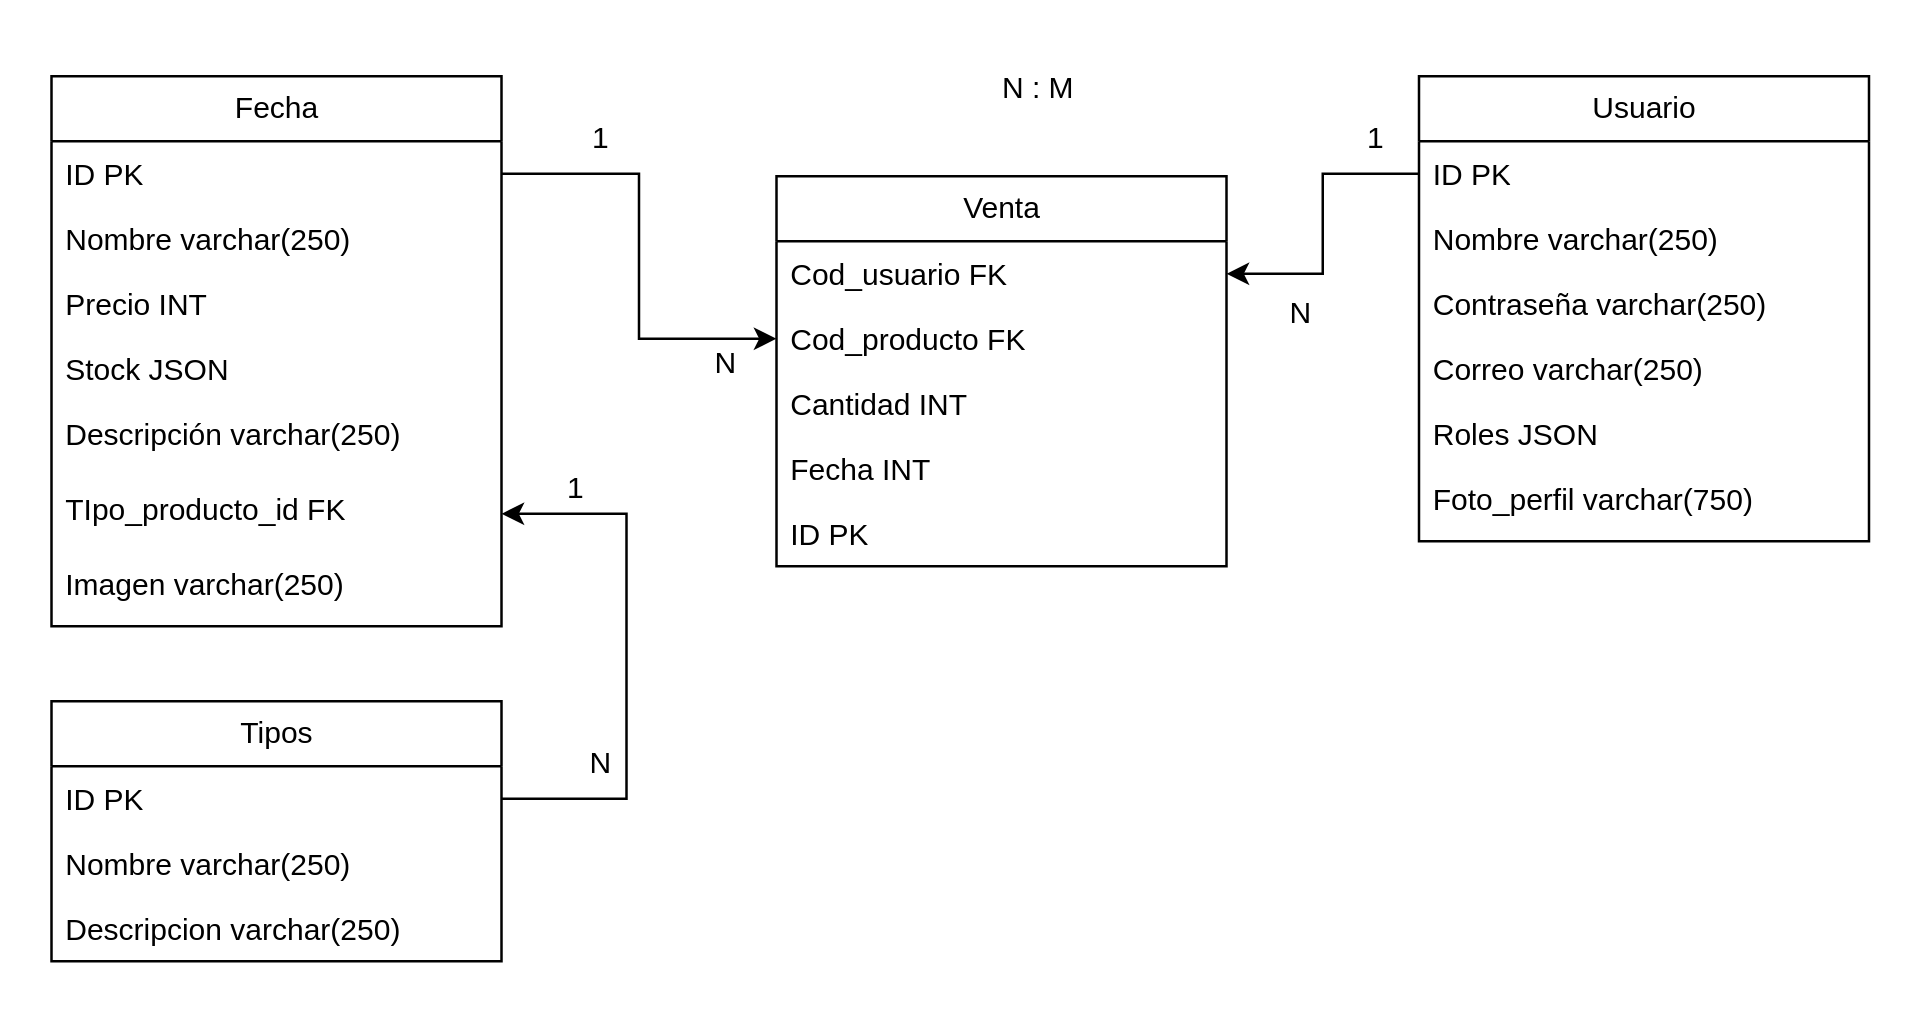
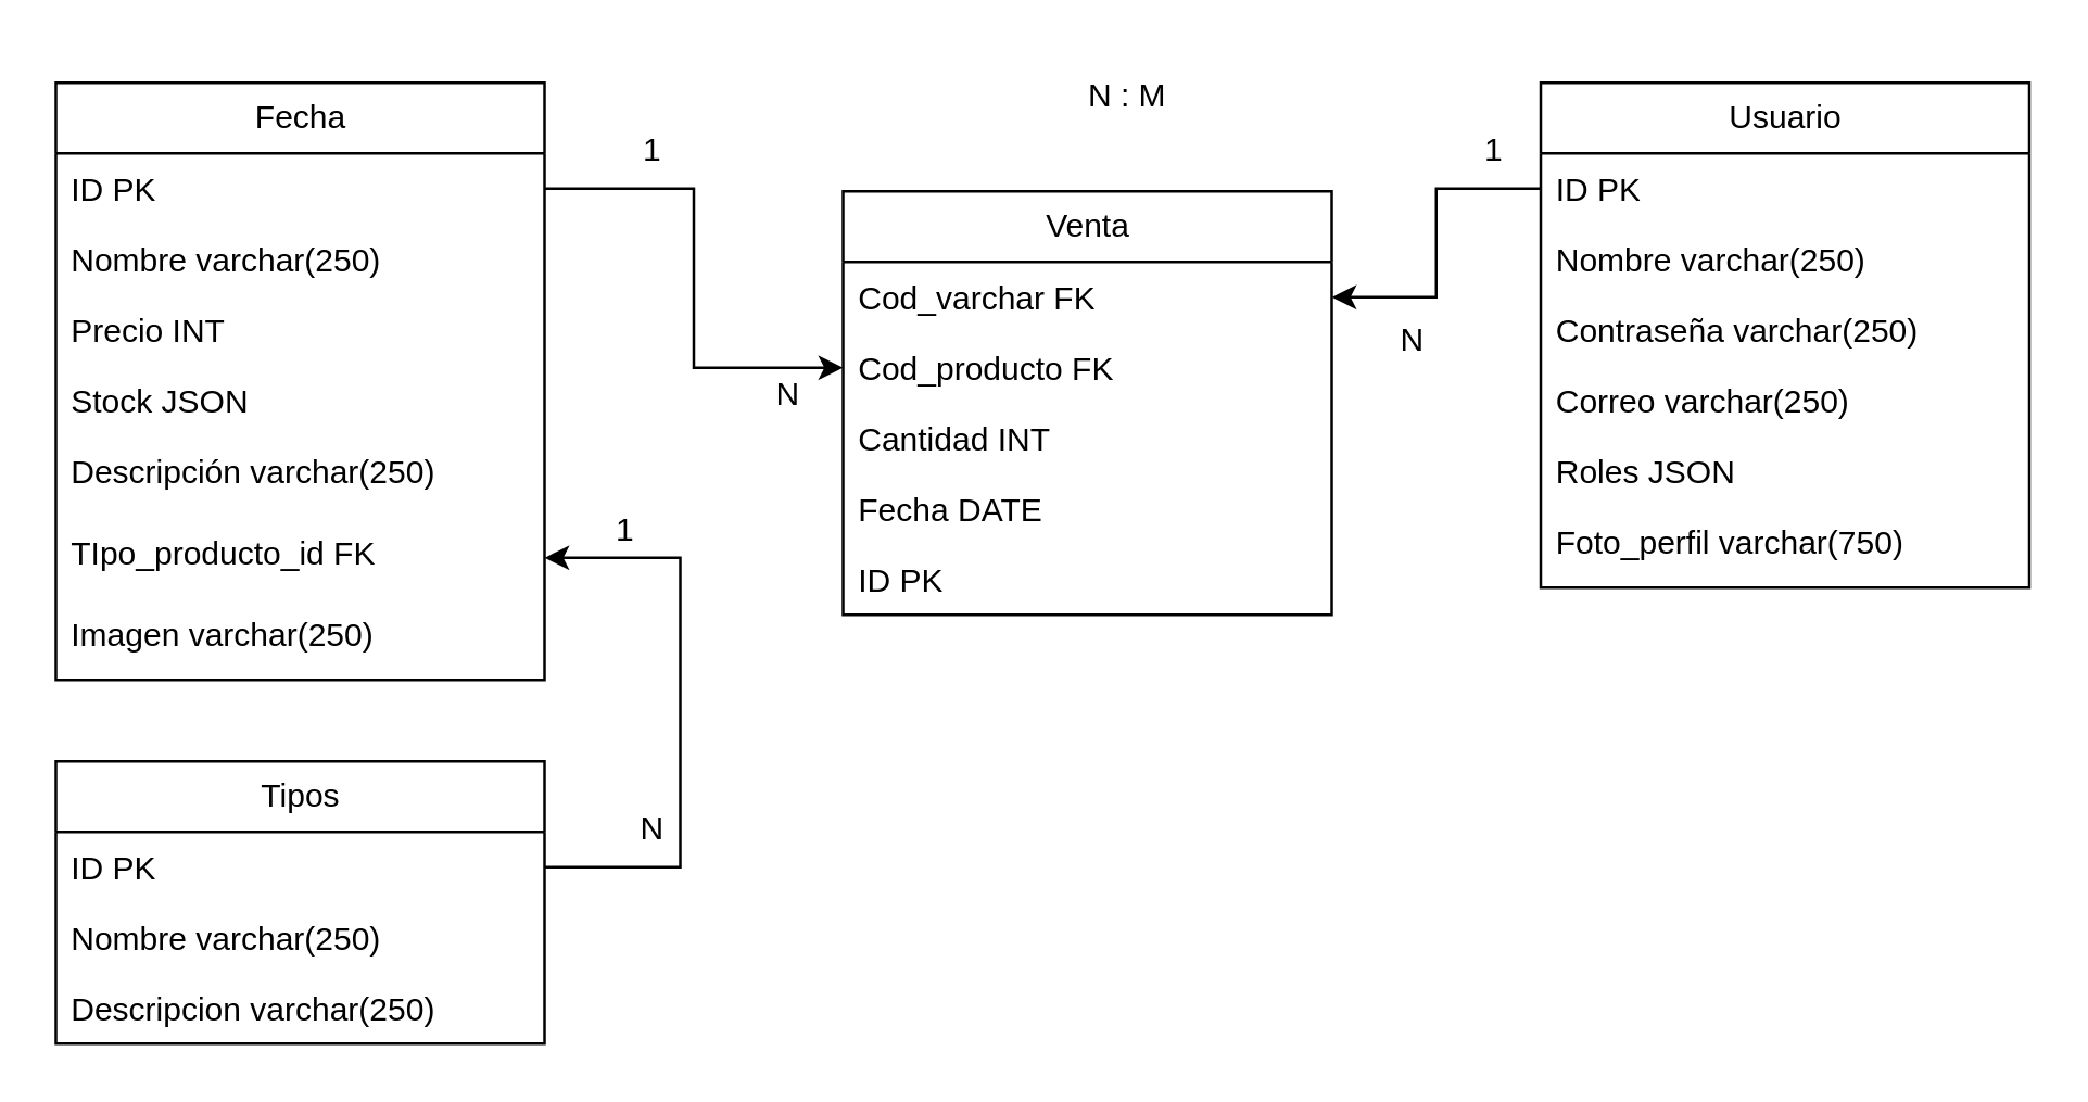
- <mxCell id="11" value="Cod_usuario FK" style="text;strokeColor=none;fillColor=none;align=left;verticalAlign=top;spacingLeft=4;spacingRight=4;overflow=hidden;rotatable=0;points=[[0,0.5],[1,0.5]];portConstraint=eastwest;whiteSpace=wrap;html=1;" parent="10" vertex="1"><mxGeometry y="26" width="180" height="26" as="geometry" /></mxCell>
+ <mxCell id="11" value="Cod_varchar FK" style="text;strokeColor=none;fillColor=none;align=left;verticalAlign=top;spacingLeft=4;spacingRight=4;overflow=hidden;rotatable=0;points=[[0,0.5],[1,0.5]];portConstraint=eastwest;whiteSpace=wrap;html=1;" parent="10" vertex="1"><mxGeometry y="26" width="180" height="26" as="geometry" /></mxCell>
- <mxCell id="14" value="Fecha INT" style="text;strokeColor=none;fillColor=none;align=left;verticalAlign=top;spacingLeft=4;spacingRight=4;overflow=hidden;rotatable=0;points=[[0,0.5],[1,0.5]];portConstraint=eastwest;whiteSpace=wrap;html=1;" vertex="1" parent="10"><mxGeometry y="104" width="180" height="26" as="geometry" /></mxCell>
+ <mxCell id="14" value="Fecha DATE" style="text;strokeColor=none;fillColor=none;align=left;verticalAlign=top;spacingLeft=4;spacingRight=4;overflow=hidden;rotatable=0;points=[[0,0.5],[1,0.5]];portConstraint=eastwest;whiteSpace=wrap;html=1;" vertex="1" parent="10"><mxGeometry y="104" width="180" height="26" as="geometry" /></mxCell>
